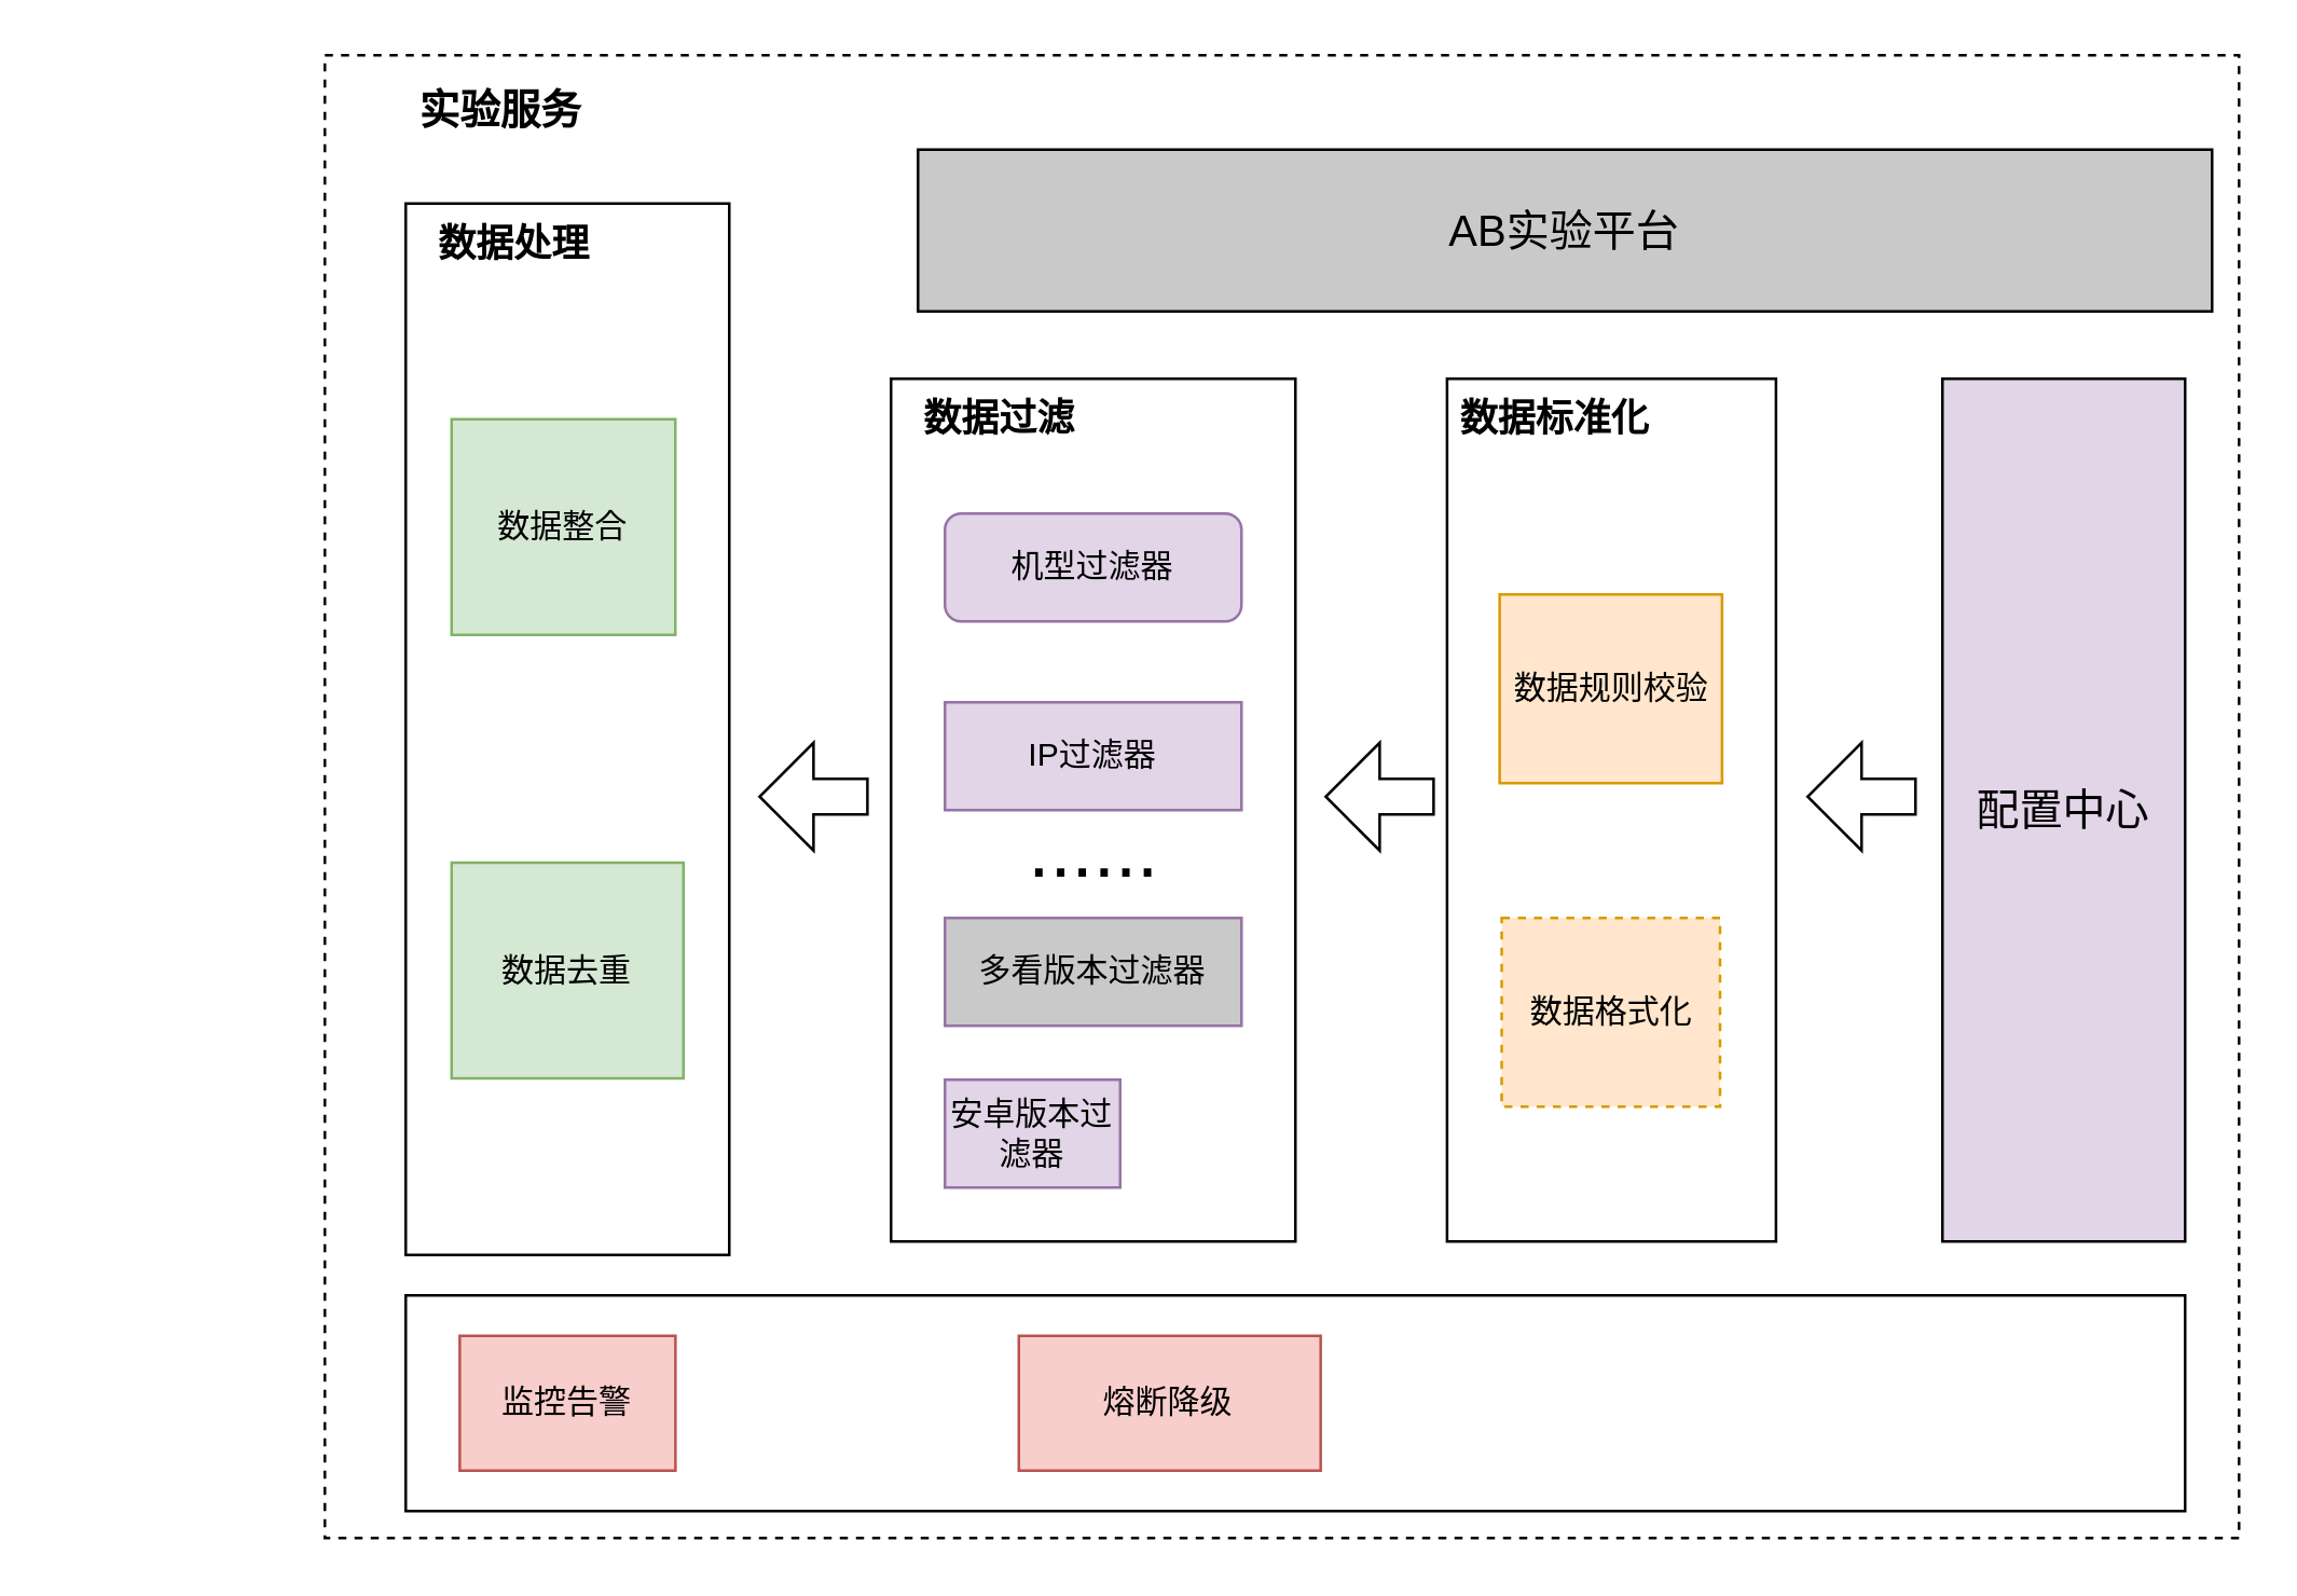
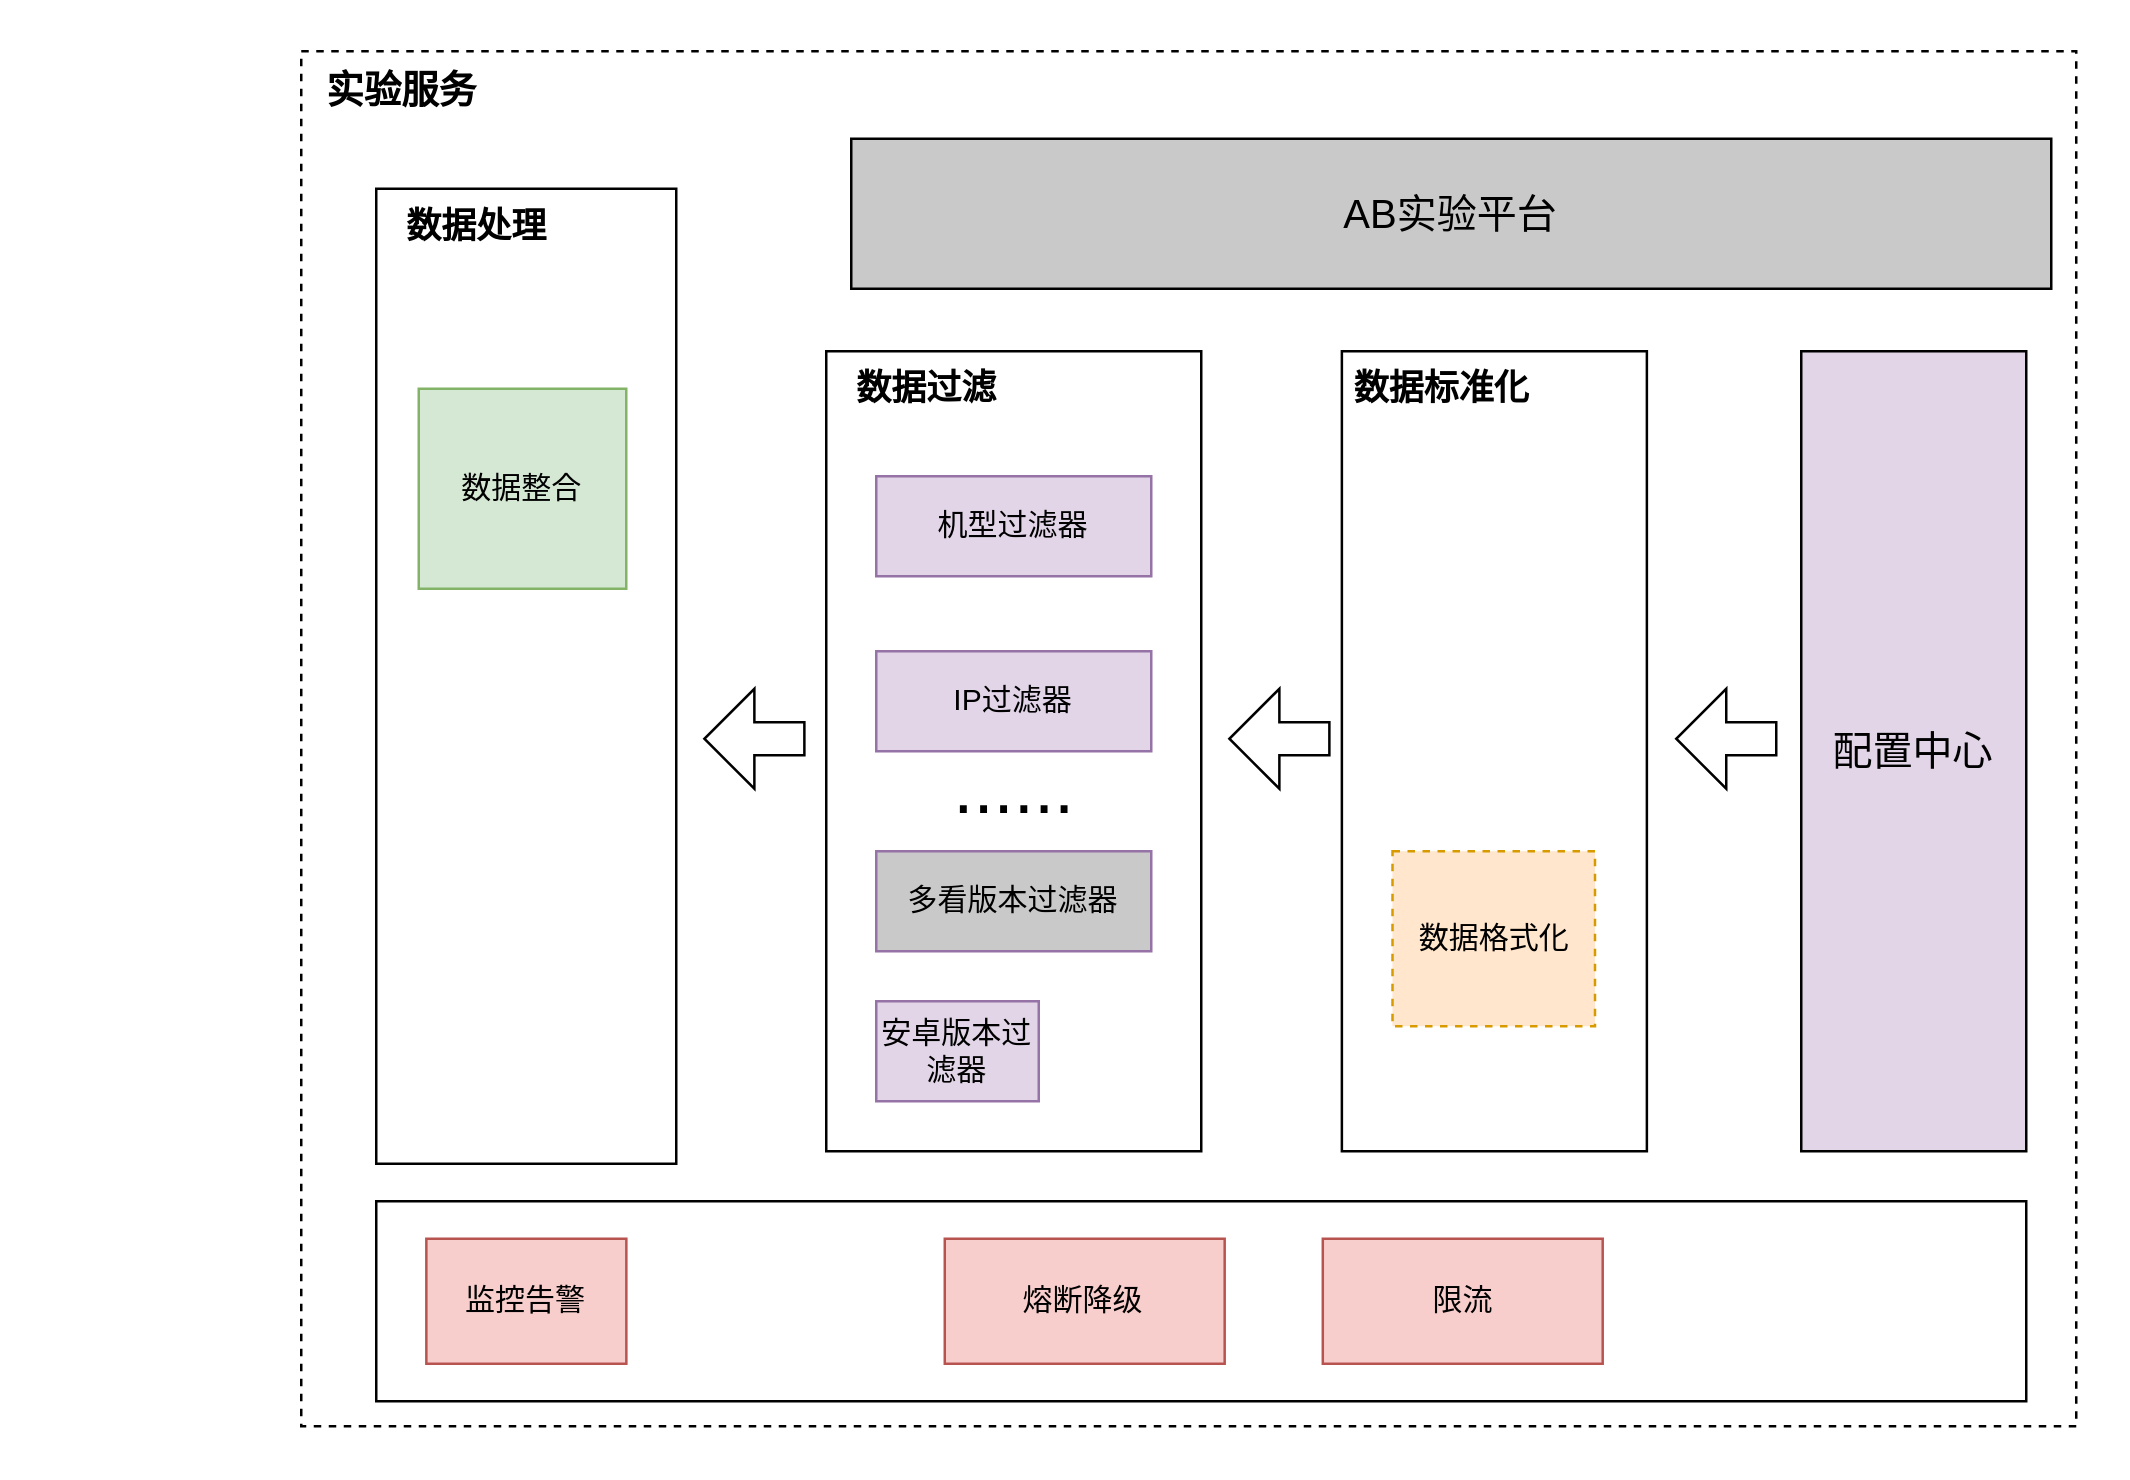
- <mxCell id="5" value="&lt;font style=&quot;font-size: 15px;&quot;&gt;&lt;b&gt;实验服务&lt;/b&gt;&lt;/font&gt;" style="text;html=1;align=center;verticalAlign=middle;resizable=0;points=[];autosize=1;strokeColor=none;fillColor=none;" vertex="1" parent="1"><mxGeometry x="145" y="25" width="80" height="30" as="geometry" /></mxCell>
+ <mxCell id="5" value="&lt;font style=&quot;font-size: 15px;&quot;&gt;&lt;b&gt;实验服务&lt;/b&gt;&lt;/font&gt;" style="text;html=1;align=center;verticalAlign=middle;resizable=0;points=[];autosize=1;strokeColor=none;fillColor=none;" vertex="1" parent="1"><mxGeometry x="120" y="20" width="80" height="30" as="geometry" /></mxCell>
- <mxCell id="14" value="机型过滤器" style="whiteSpace=wrap;html=1;fillColor=#e1d5e7;strokeColor=#9673a6;rounded=1;" vertex="1" parent="12"><mxGeometry x="20" y="50" width="110" height="40" as="geometry" /></mxCell>
+ <mxCell id="14" value="机型过滤器" style="rounded=0;whiteSpace=wrap;html=1;fillColor=#e1d5e7;strokeColor=#9673a6;" vertex="1" parent="12"><mxGeometry x="20" y="50" width="110" height="40" as="geometry" /></mxCell>
- <mxCell id="23" value="数据规则校验" style="rounded=0;whiteSpace=wrap;html=1;fillColor=#ffe6cc;strokeColor=#d79b00;" vertex="1" parent="20"><mxGeometry x="24.5" y="80" width="82.5" height="70" as="geometry" /></mxCell>
- <mxCell id="10" value="数据去重" style="rounded=0;whiteSpace=wrap;html=1;fillColor=#d5e8d4;strokeColor=#82b366;" vertex="1" parent="7"><mxGeometry x="17" y="244.5" width="86" height="80" as="geometry" /></mxCell>
+ <mxCell id="29" value="限流" style="rounded=0;whiteSpace=wrap;html=1;fillColor=#f8cecc;strokeColor=#b85450;" vertex="1" parent="25"><mxGeometry x="378.616" y="15" width="111.964" height="50" as="geometry" /></mxCell>
